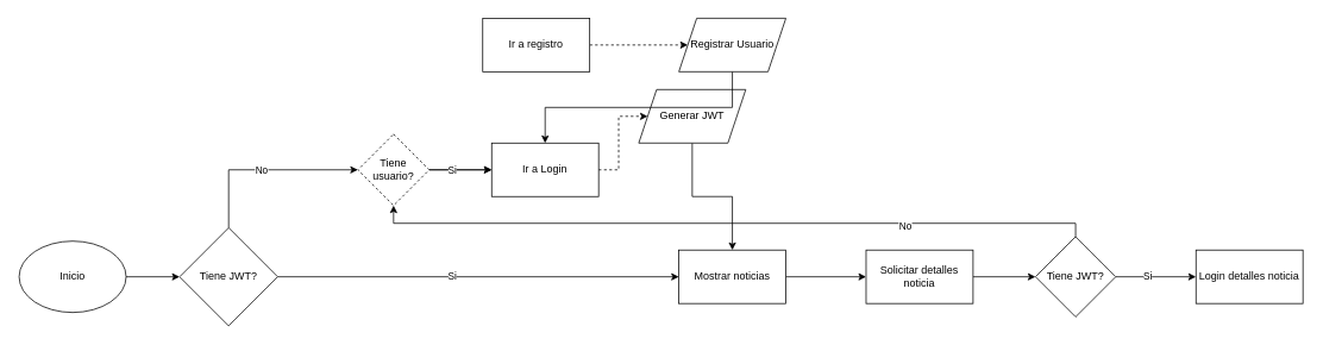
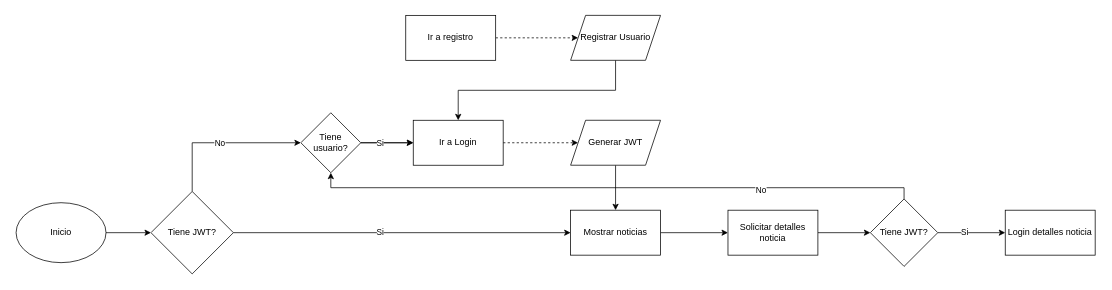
- <mxCell id="21" value="Generar JWT" style="shape=parallelogram;perimeter=parallelogramPerimeter;whiteSpace=wrap;html=1;fixedSize=1;" vertex="1" parent="1"><mxGeometry x="715" y="100" width="120" height="60" as="geometry" /></mxCell>
+ <mxCell id="21" value="Generar JWT" style="shape=parallelogram;perimeter=parallelogramPerimeter;whiteSpace=wrap;html=1;fixedSize=1;" vertex="1" parent="1"><mxGeometry x="760" y="160" width="120" height="60" as="geometry" /></mxCell>
- <mxCell id="15" value="Tiene usuario?" style="rhombus;whiteSpace=wrap;html=1;dashed=1;" vertex="1" parent="1"><mxGeometry x="400" y="150" width="80" height="80" as="geometry" /></mxCell>
+ <mxCell id="15" value="Tiene usuario?" style="rhombus;whiteSpace=wrap;html=1;" vertex="1" parent="1"><mxGeometry x="400" y="150" width="80" height="80" as="geometry" /></mxCell>
